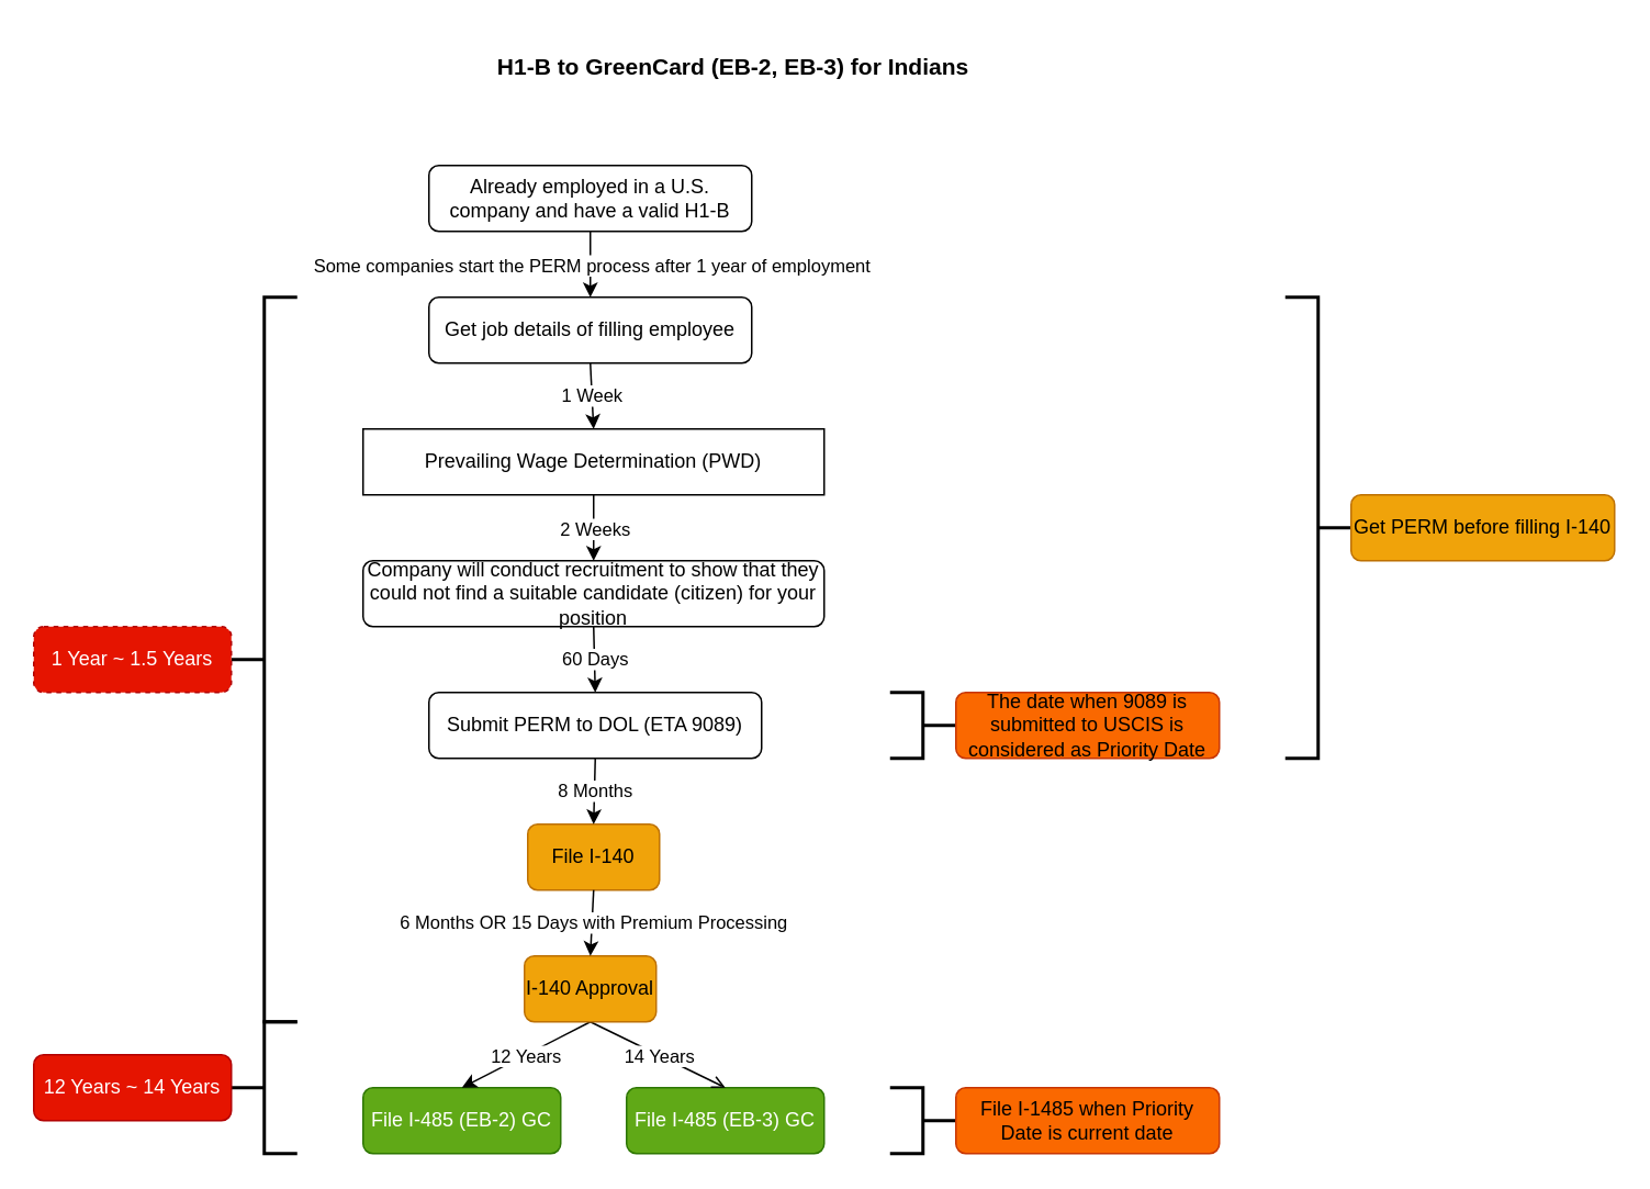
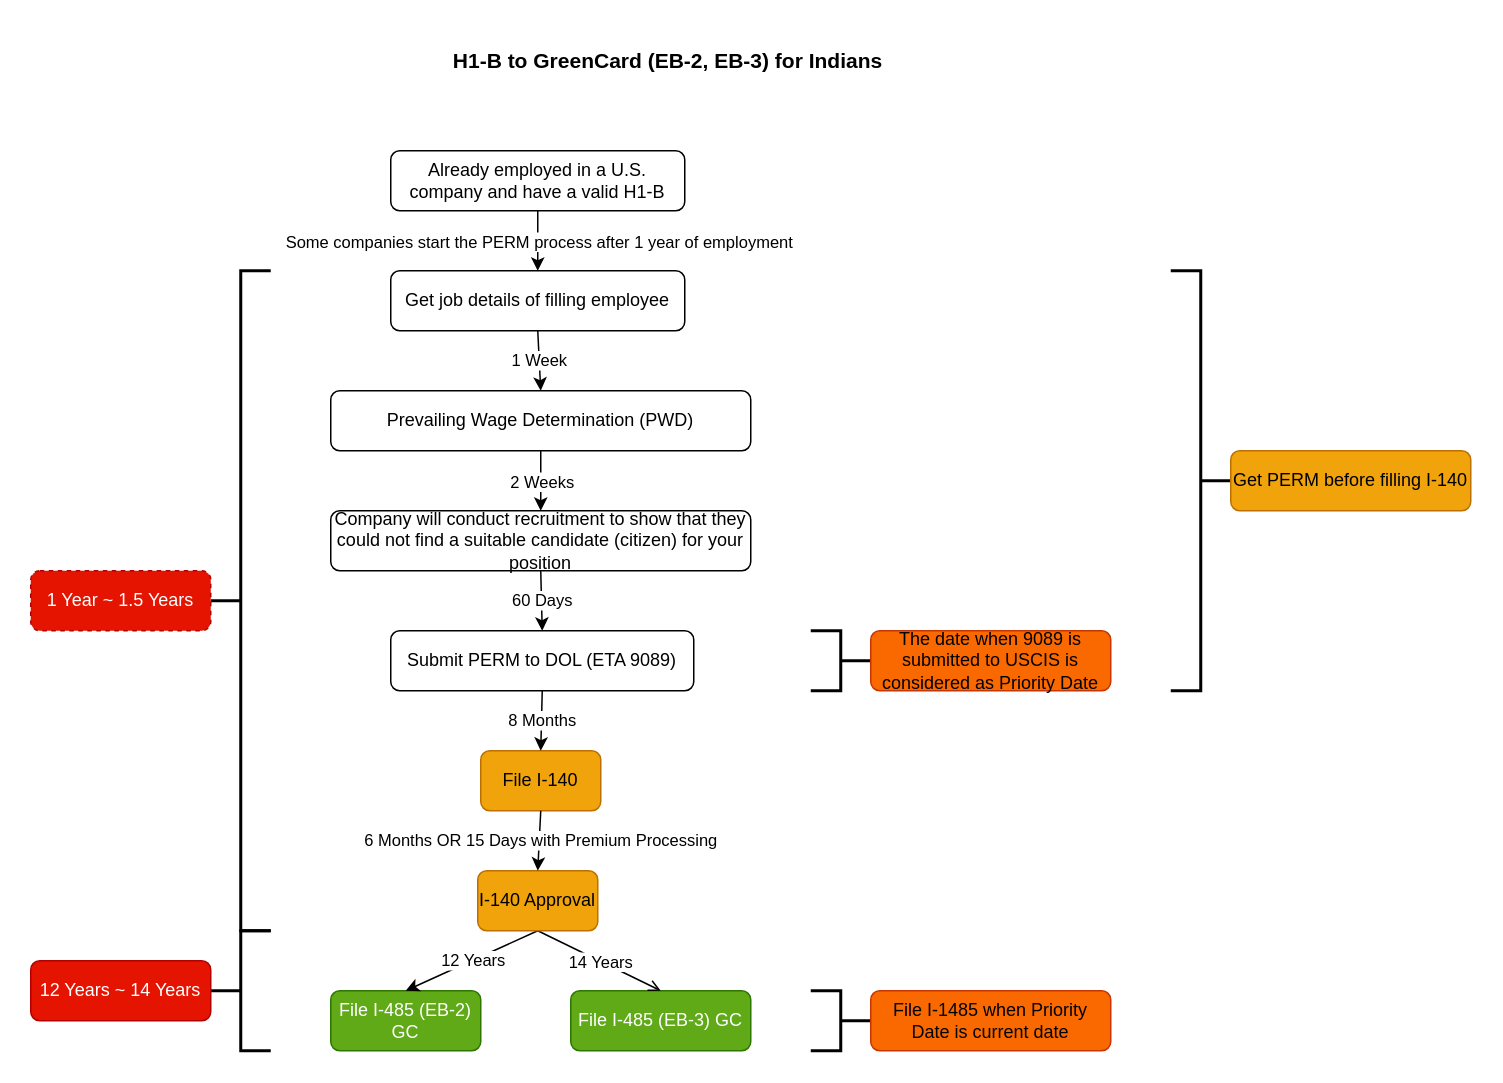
- <mxCell id="3" value="Prevailing Wage Determination (PWD)" style="whiteSpace=wrap;html=1;rounded=0;" parent="1" vertex="1"><mxGeometry x="220" y="260" width="280" height="40" as="geometry" /></mxCell>
+ <mxCell id="3" value="Prevailing Wage Determination (PWD)" style="rounded=1;whiteSpace=wrap;html=1;" parent="1" vertex="1"><mxGeometry x="220" y="260" width="280" height="40" as="geometry" /></mxCell>
- <mxCell id="10" value="File I-485 (EB-2) GC" style="rounded=1;whiteSpace=wrap;html=1;fillColor=#60a917;fontColor=#ffffff;strokeColor=#2D7600;" parent="1" vertex="1"><mxGeometry x="220" y="660" width="120" height="40" as="geometry" /></mxCell>
+ <mxCell id="10" value="File I-485 (EB-2) GC" style="rounded=1;whiteSpace=wrap;html=1;fillColor=#60a917;fontColor=#ffffff;strokeColor=#2D7600;" parent="1" vertex="1"><mxGeometry x="220" y="660" width="100" height="40" as="geometry" /></mxCell>
